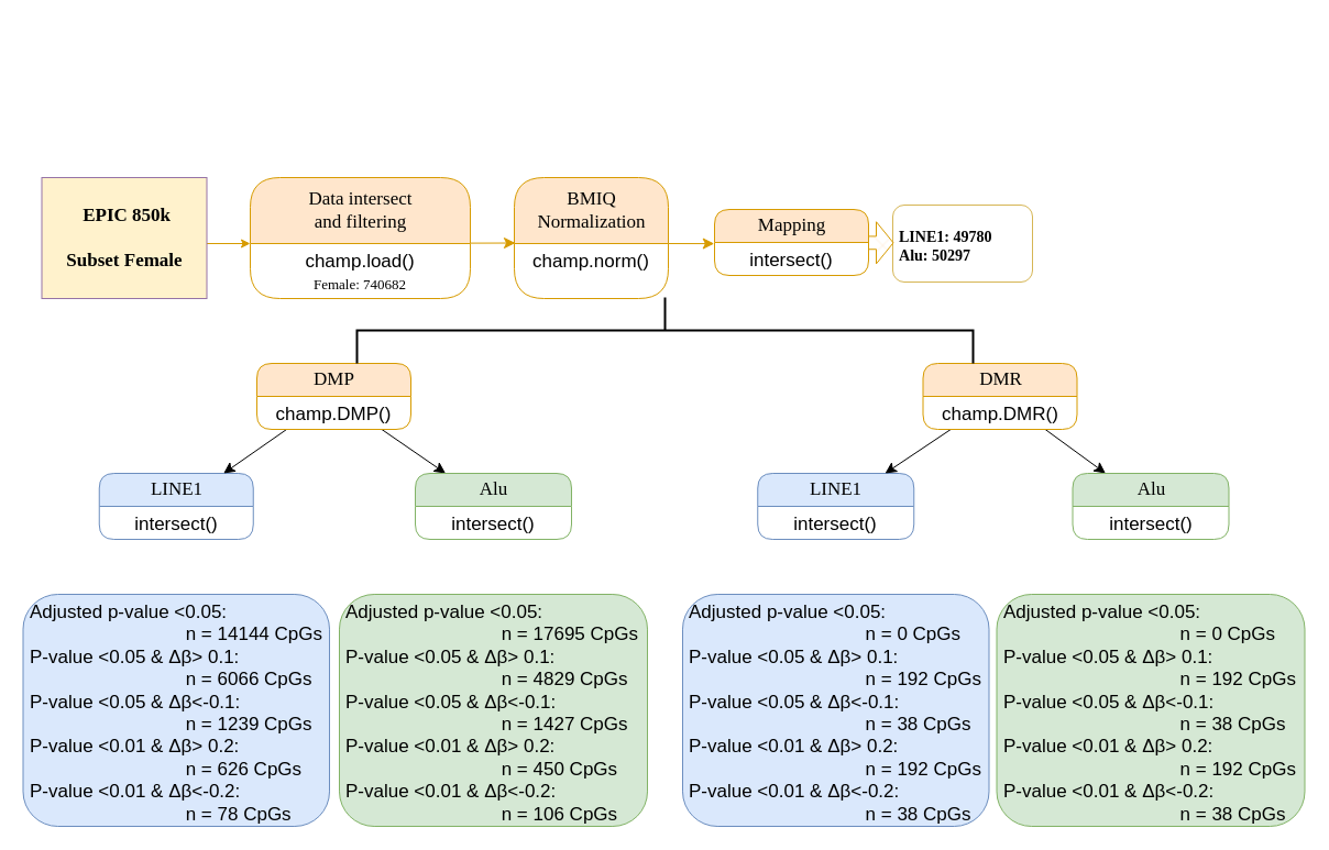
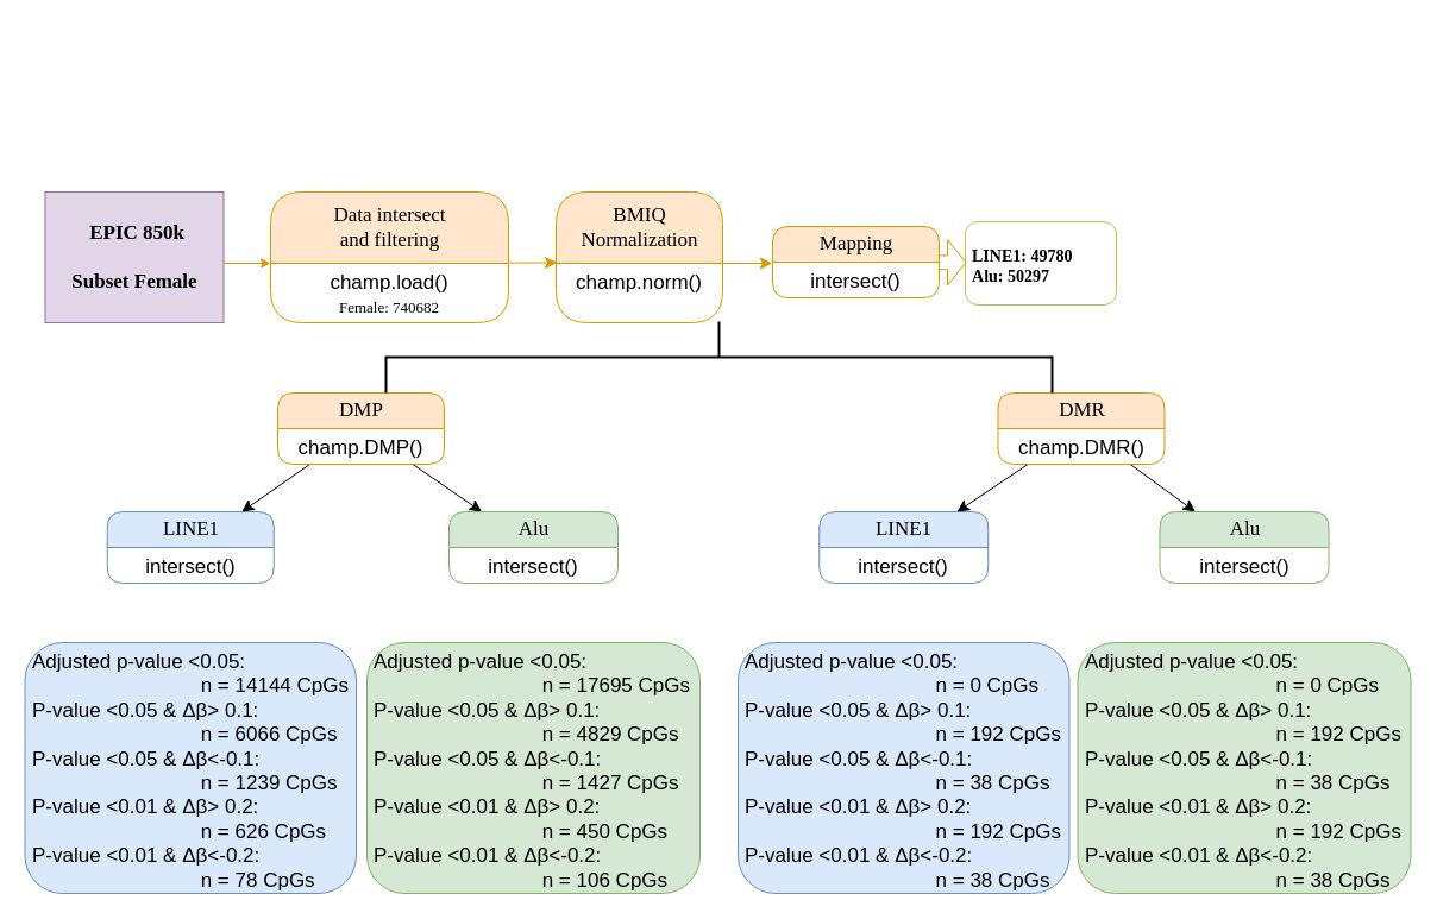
- <mxCell id="3" value="&lt;b style=&quot;font-size: 17px;&quot;&gt;&amp;nbsp;EPIC 850k&lt;br&gt;&lt;br&gt;Subset Female&lt;br&gt;&lt;/b&gt;" style="whiteSpace=wrap;html=1;rounded=0;shadow=0;comic=0;labelBackgroundColor=none;strokeWidth=1;fontFamily=Verdana;fontSize=12;align=center;fillColor=#fff2cc;strokeColor=#9673a6;" vertex="1" parent="1"><mxGeometry x="37.5" y="161" width="150" height="110" as="geometry" /></mxCell>
+ <mxCell id="3" value="&lt;b style=&quot;font-size: 17px;&quot;&gt;&amp;nbsp;EPIC 850k&lt;br&gt;&lt;br&gt;Subset Female&lt;br&gt;&lt;/b&gt;" style="whiteSpace=wrap;html=1;rounded=0;shadow=0;comic=0;labelBackgroundColor=none;strokeWidth=1;fontFamily=Verdana;fontSize=12;align=center;fillColor=#e1d5e7;strokeColor=#9673a6;" vertex="1" parent="1"><mxGeometry x="37.5" y="161" width="150" height="110" as="geometry" /></mxCell>
